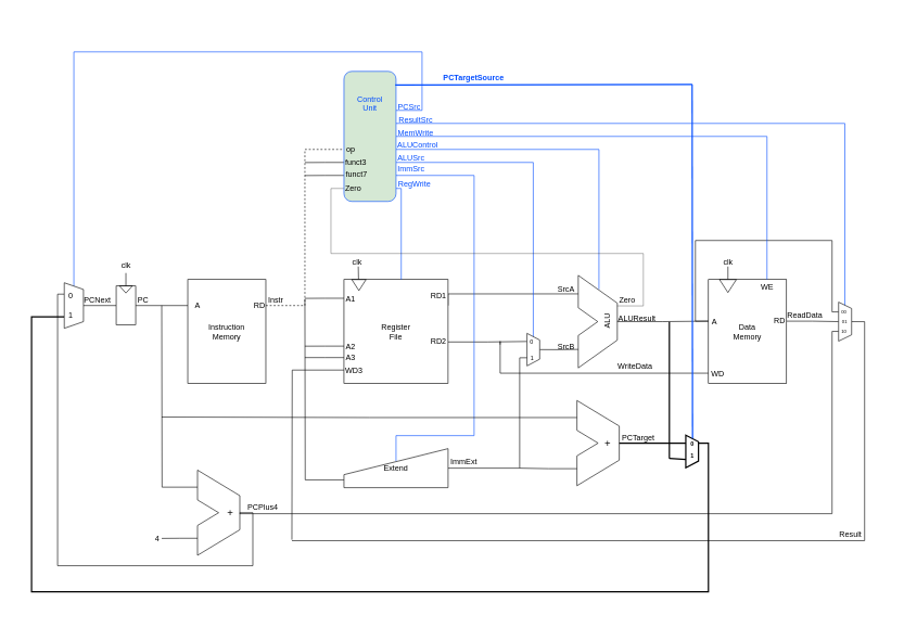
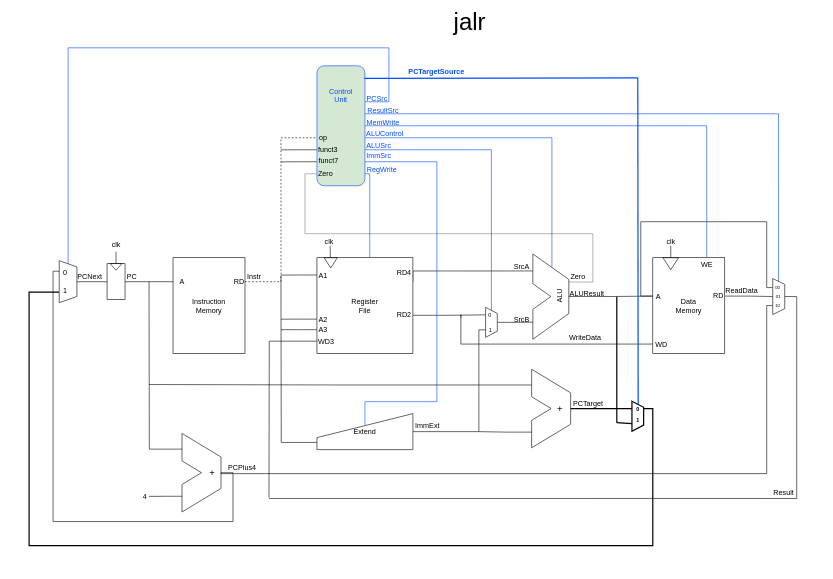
+ <mxCell id="114" value="jalr" style="text;html=1;strokeColor=none;fillColor=none;align=center;verticalAlign=middle;whiteSpace=wrap;rounded=0;fontSize=40;" vertex="1" parent="1"><mxGeometry x="753" y="20" width="60" height="30" as="geometry" /></mxCell>
- <mxCell id="86" value="RD1" style="text;html=1;align=center;verticalAlign=middle;resizable=0;points=[];autosize=1;strokeColor=none;fillColor=none;fontSize=12;fontFamily=Helvetica;fontColor=default;" parent="1" vertex="1"><mxGeometry x="648" y="439" width="50" height="30" as="geometry" /></mxCell>
+ <mxCell id="86" value="RD4" style="text;html=1;align=center;verticalAlign=middle;resizable=0;points=[];autosize=1;strokeColor=none;fillColor=none;fontSize=12;fontFamily=Helvetica;fontColor=default;" parent="1" vertex="1"><mxGeometry x="648" y="439" width="50" height="30" as="geometry" /></mxCell>
